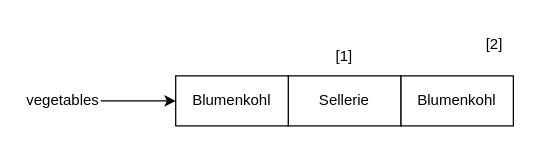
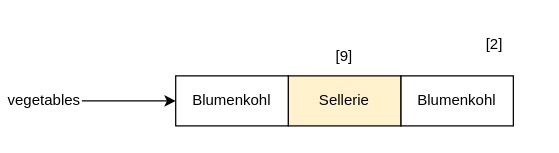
- <mxCell id="5" value="[1]" style="text;html=1;strokeColor=none;fillColor=none;align=center;verticalAlign=middle;whiteSpace=wrap;rounded=0;" parent="1" vertex="1"><mxGeometry x="245" y="30" width="60" height="30" as="geometry" /></mxCell>
+ <mxCell id="5" value="[9]" style="text;html=1;strokeColor=none;fillColor=none;align=center;verticalAlign=middle;whiteSpace=wrap;rounded=0;" parent="1" vertex="1"><mxGeometry x="245" y="30" width="60" height="30" as="geometry" /></mxCell>
- <mxCell id="8" value="vegetables" style="text;html=1;strokeColor=none;fillColor=none;align=center;verticalAlign=middle;whiteSpace=wrap;rounded=0;" parent="1" vertex="1"><mxGeometry x="20" y="65" width="60" height="30" as="geometry" /></mxCell>
+ <mxCell id="8" value="vegetables" style="text;html=1;strokeColor=none;fillColor=none;align=center;verticalAlign=middle;whiteSpace=wrap;rounded=0;" parent="1" vertex="1"><mxGeometry x="5" y="65" width="60" height="30" as="geometry" /></mxCell>
- <mxCell id="4" value="Sellerie" style="rounded=0;whiteSpace=wrap;html=1;" parent="1" vertex="1"><mxGeometry x="230" y="60" width="90" height="40" as="geometry" /></mxCell>
+ <mxCell id="4" value="Sellerie" style="rounded=0;whiteSpace=wrap;html=1;fillColor=#fff2cc;" parent="1" vertex="1"><mxGeometry x="230" y="60" width="90" height="40" as="geometry" /></mxCell>
